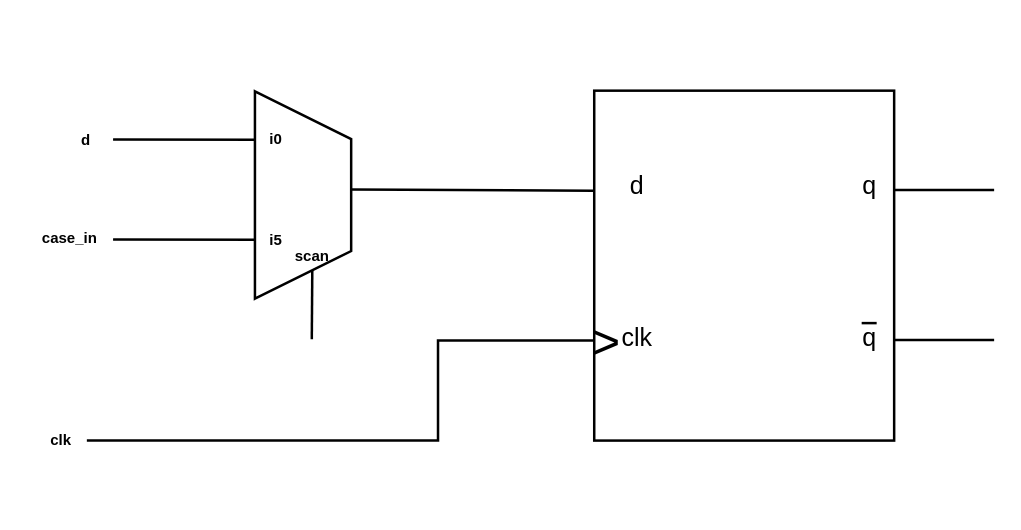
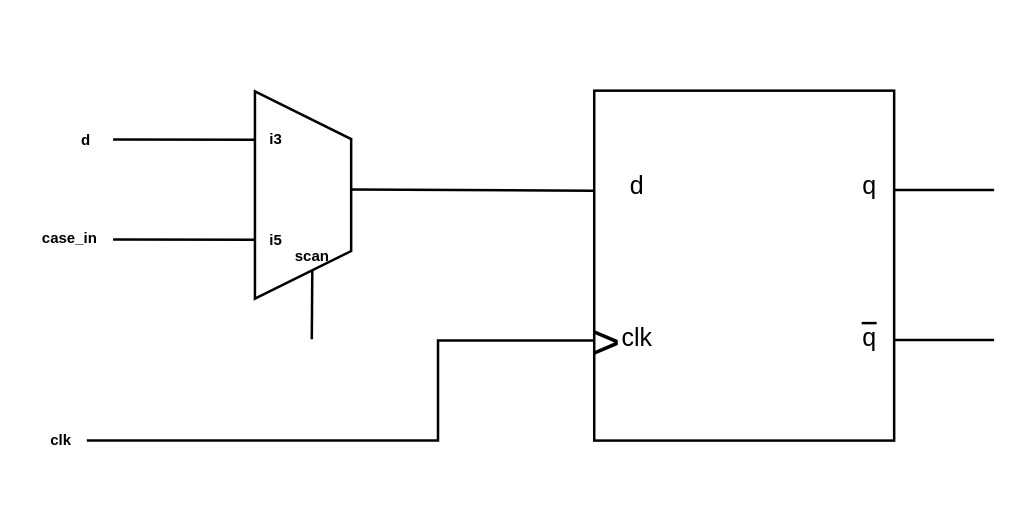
- <mxCell id="21" value="&lt;b&gt;i0&lt;/b&gt;" style="text;html=1;align=center;verticalAlign=middle;resizable=0;points=[];autosize=1;strokeColor=none;fillColor=none;" vertex="1" parent="18"><mxGeometry x="115" y="24.5" width="29" height="27" as="geometry" /></mxCell>
+ <mxCell id="21" value="&lt;b&gt;i3&lt;/b&gt;" style="text;html=1;align=center;verticalAlign=middle;resizable=0;points=[];autosize=1;strokeColor=none;fillColor=none;" vertex="1" parent="18"><mxGeometry x="115" y="24.5" width="29" height="27" as="geometry" /></mxCell>
